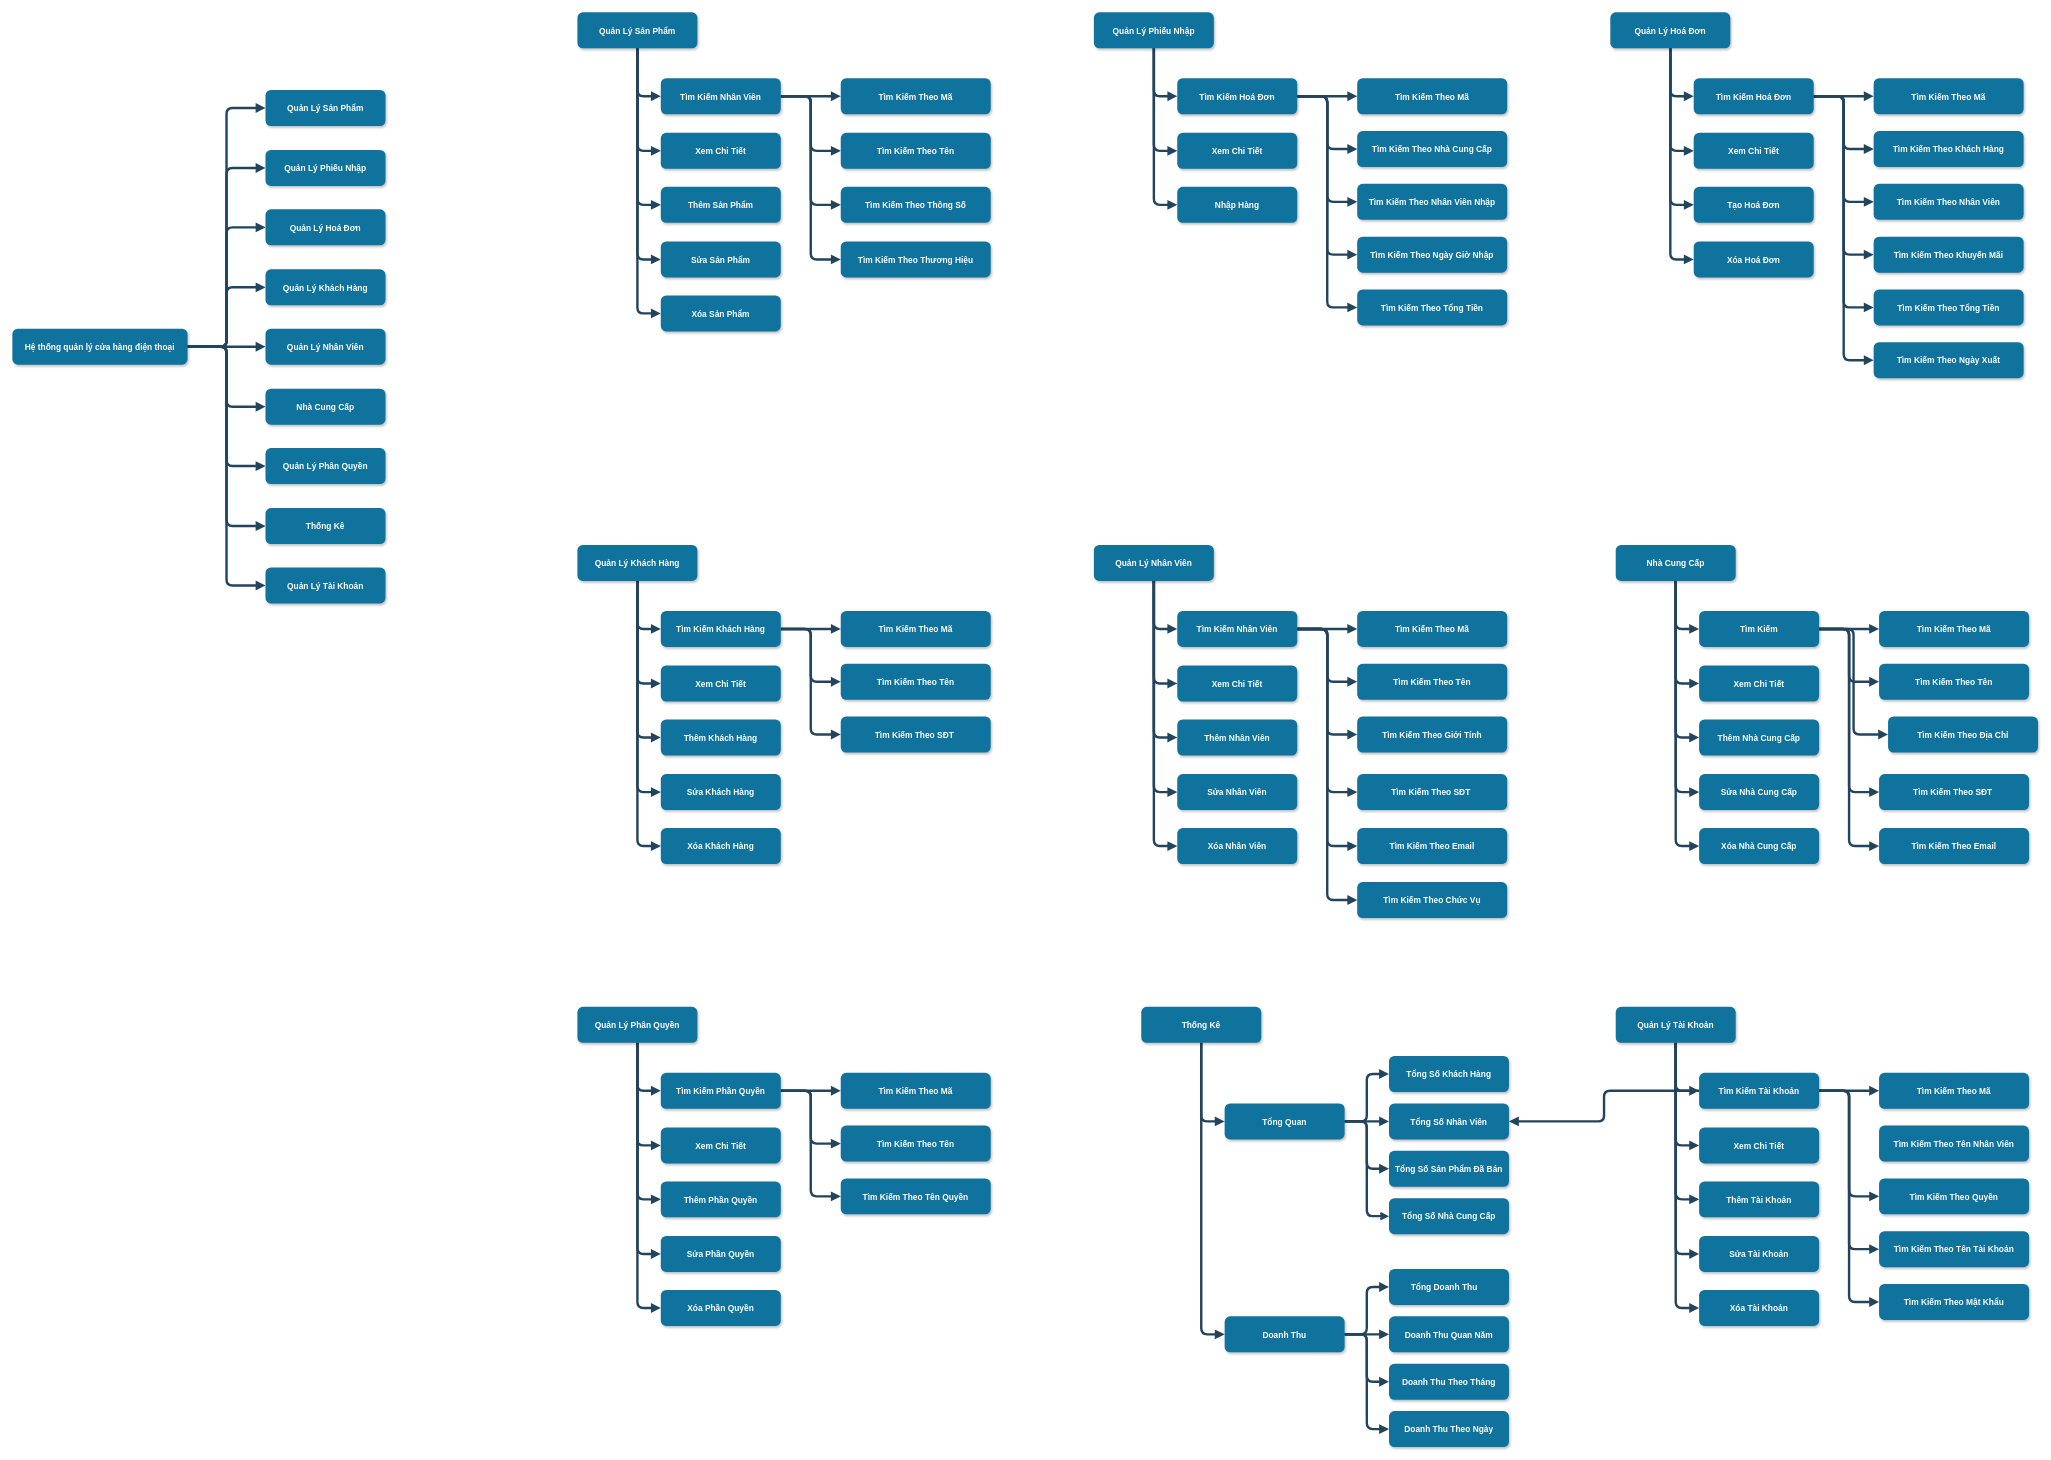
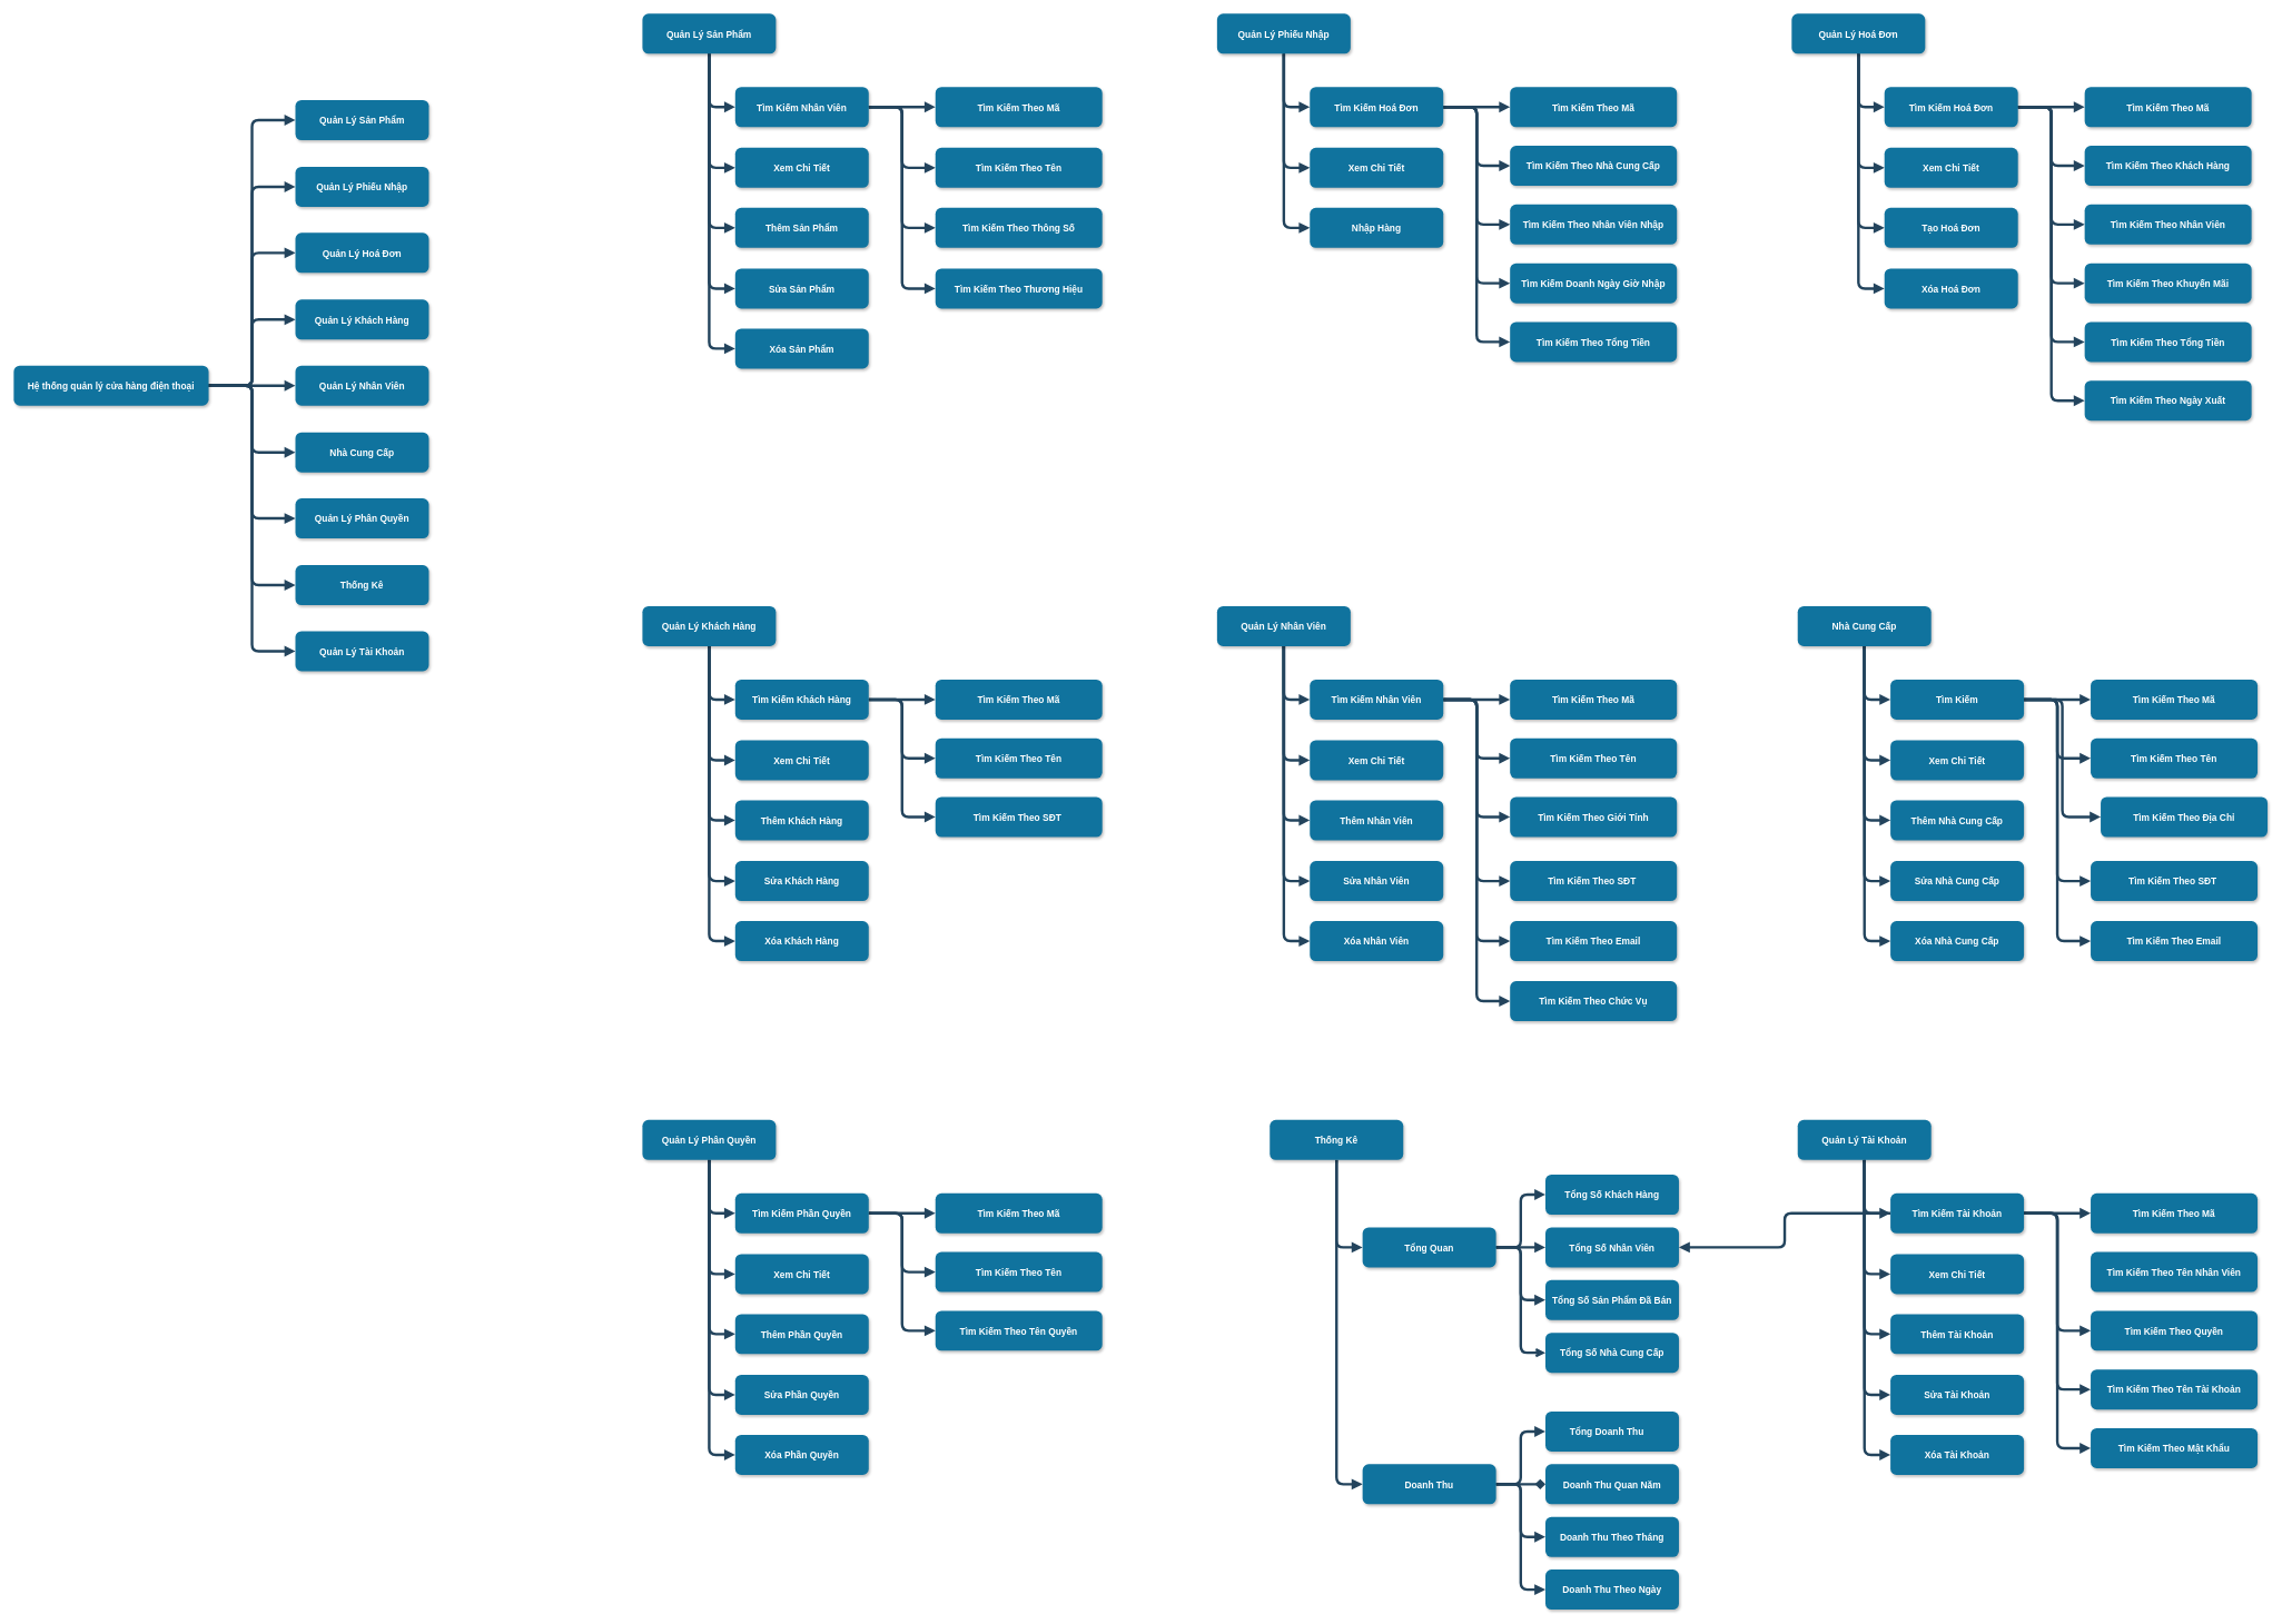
- <mxCell id="99" value="Tìm Kiếm Theo Ngày Giờ Nhập" style="rounded=1;fillColor=#10739E;strokeColor=none;shadow=1;gradientColor=none;fontStyle=1;fontColor=#FFFFFF;fontSize=14;" vertex="1" parent="1"><mxGeometry x="2262" y="394" width="250" height="60" as="geometry" /></mxCell>
+ <mxCell id="99" value="Tìm Kiếm Doanh Ngày Giờ Nhập" style="rounded=1;fillColor=#10739E;strokeColor=none;shadow=1;gradientColor=none;fontStyle=1;fontColor=#FFFFFF;fontSize=14;" vertex="1" parent="1"><mxGeometry x="2262" y="394" width="250" height="60" as="geometry" /></mxCell>
- <mxCell id="162" style="edgeStyle=orthogonalEdgeStyle;rounded=1;jumpStyle=none;orthogonalLoop=1;jettySize=auto;html=1;strokeColor=#23445D;strokeWidth=4;align=center;verticalAlign=middle;fontFamily=Helvetica;fontSize=11;fontColor=default;fontStyle=1;labelBackgroundColor=default;elbow=vertical;endArrow=block;endFill=1;flowAnimation=0;" edge="1" parent="1" source="165" target="171"><mxGeometry relative="1" as="geometry" /></mxCell>
+ <mxCell id="162" style="edgeStyle=orthogonalEdgeStyle;rounded=1;jumpStyle=none;orthogonalLoop=1;jettySize=auto;html=1;strokeColor=#23445D;strokeWidth=4;align=center;verticalAlign=middle;fontFamily=Helvetica;fontSize=11;fontColor=default;fontStyle=1;labelBackgroundColor=default;elbow=vertical;endArrow=diamond;endFill=1;flowAnimation=0;" edge="1" parent="1" source="165" target="171"><mxGeometry relative="1" as="geometry" /></mxCell>
